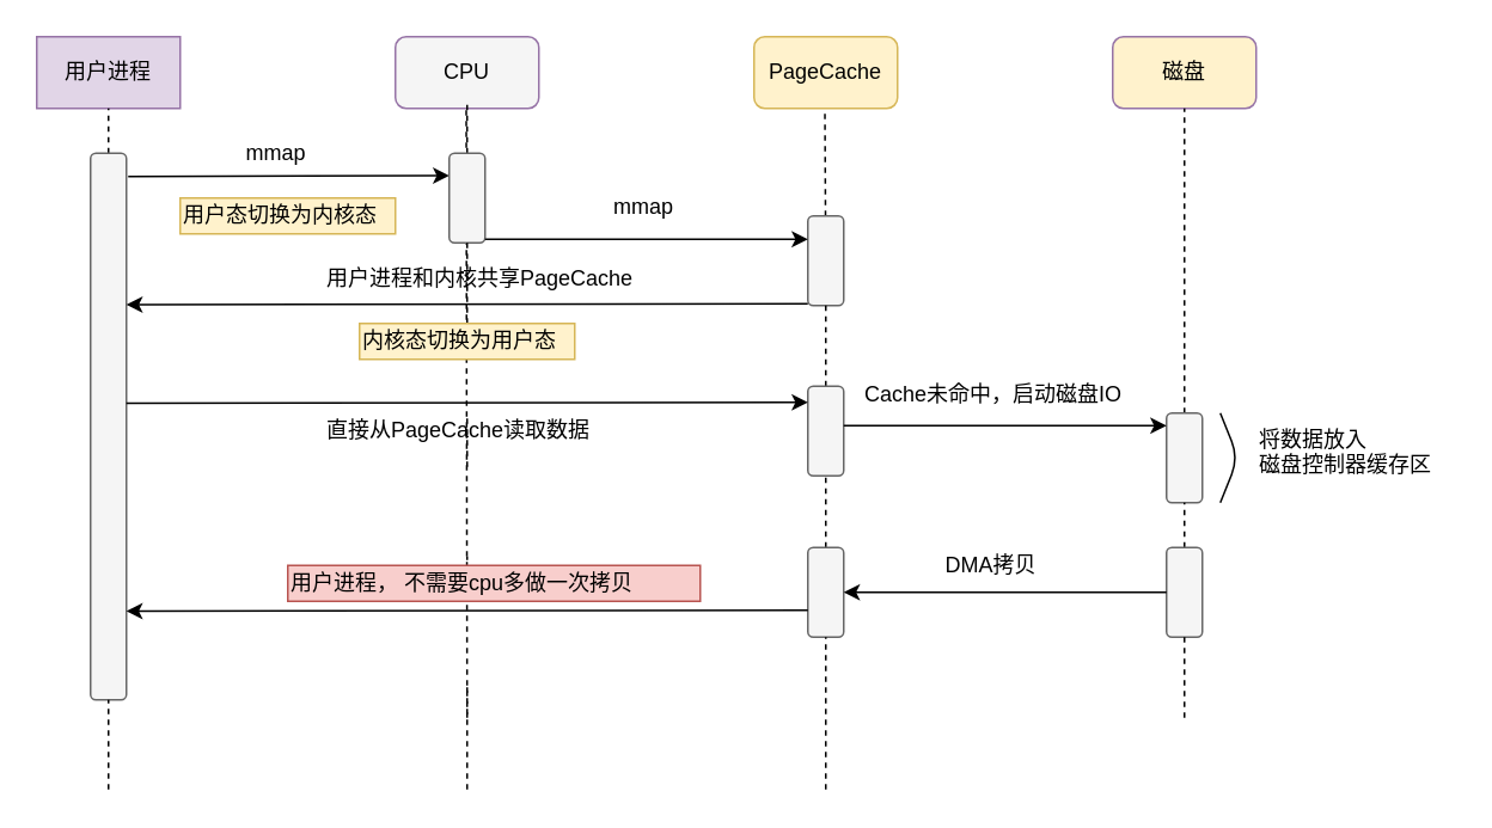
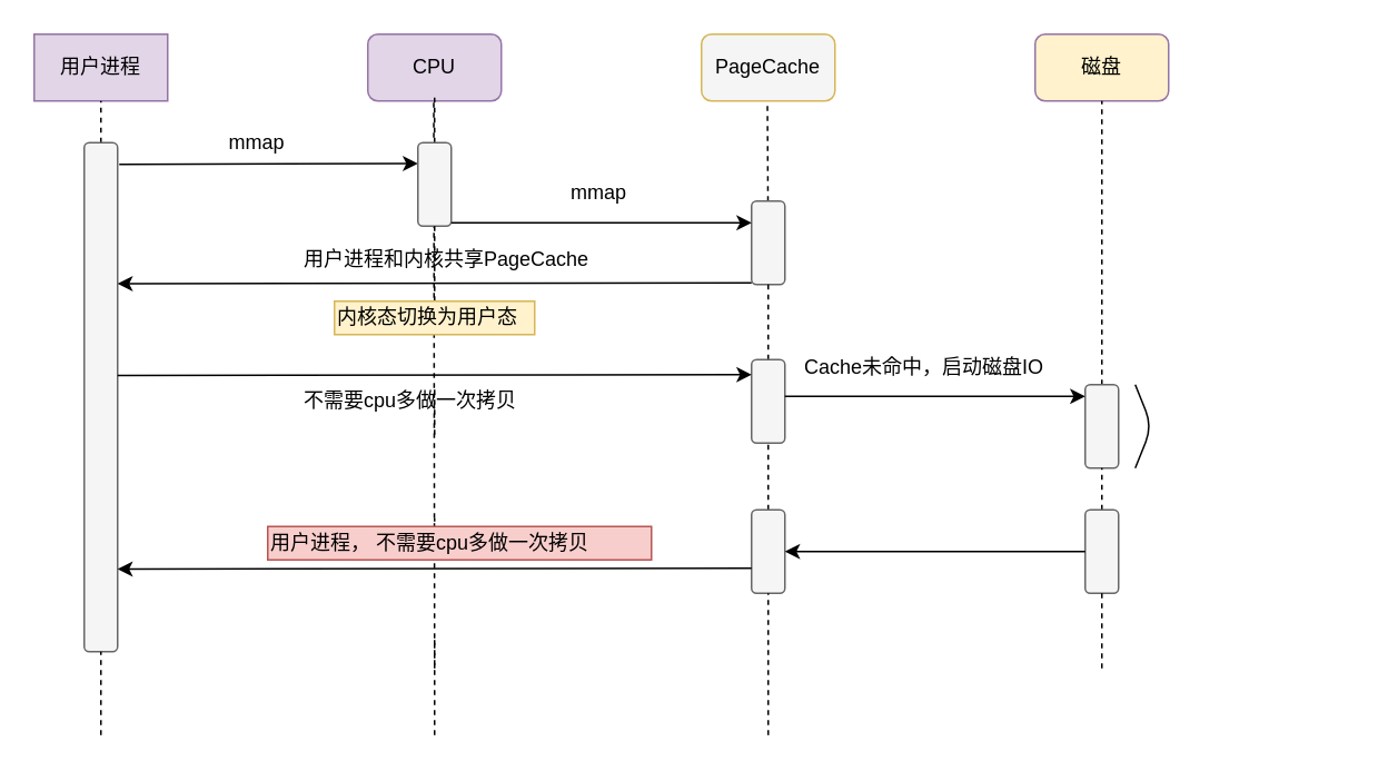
- <mxCell id="4" value="CPU" style="rounded=1;whiteSpace=wrap;html=1;fillColor=#f5f5f5;strokeColor=#9673a6;" parent="1" vertex="1"><mxGeometry x="220" y="20" width="80" height="40" as="geometry" /></mxCell>
+ <mxCell id="4" value="CPU" style="rounded=1;whiteSpace=wrap;html=1;fillColor=#e1d5e7;strokeColor=#9673a6;" parent="1" vertex="1"><mxGeometry x="220" y="20" width="80" height="40" as="geometry" /></mxCell>
- <mxCell id="5" value="PageCache" style="rounded=1;whiteSpace=wrap;html=1;fillColor=#fff2cc;strokeColor=#d6b656;" parent="1" vertex="1"><mxGeometry x="420" y="20" width="80" height="40" as="geometry" /></mxCell>
+ <mxCell id="5" value="PageCache" style="rounded=1;whiteSpace=wrap;html=1;fillColor=#f5f5f5;strokeColor=#d6b656;" parent="1" vertex="1"><mxGeometry x="420" y="20" width="80" height="40" as="geometry" /></mxCell>
- <mxCell id="17" value="用户态切换为内核态" style="text;html=1;resizable=0;points=[];autosize=1;align=left;verticalAlign=top;spacingTop=-4;fillColor=#fff2cc;strokeColor=#d6b656;" parent="1" vertex="1"><mxGeometry x="100" y="110" width="120" height="20" as="geometry" /></mxCell>
- <mxCell id="36" value="直接从PageCache读取数据" style="text;html=1;resizable=0;points=[];autosize=1;align=left;verticalAlign=top;spacingTop=-4;" vertex="1" parent="1"><mxGeometry x="180" y="230" width="160" height="20" as="geometry" /></mxCell>
+ <mxCell id="36" value="不需要cpu多做一次拷贝" style="text;html=1;resizable=0;points=[];autosize=1;align=left;verticalAlign=top;spacingTop=-4;" vertex="1" parent="1"><mxGeometry x="180" y="230" width="160" height="20" as="geometry" /></mxCell>
- <mxCell id="24" value="将数据放入&lt;br&gt;磁盘控制器缓存区" style="text;html=1;resizable=0;points=[];autosize=1;align=left;verticalAlign=top;spacingTop=-4;" parent="1" vertex="1"><mxGeometry x="700" y="235" width="110" height="30" as="geometry" /></mxCell>
- <mxCell id="44" value="DMA拷贝" style="text;html=1;resizable=0;points=[];autosize=1;align=left;verticalAlign=top;spacingTop=-4;" vertex="1" parent="1"><mxGeometry x="525" y="305" width="70" height="20" as="geometry" /></mxCell>
